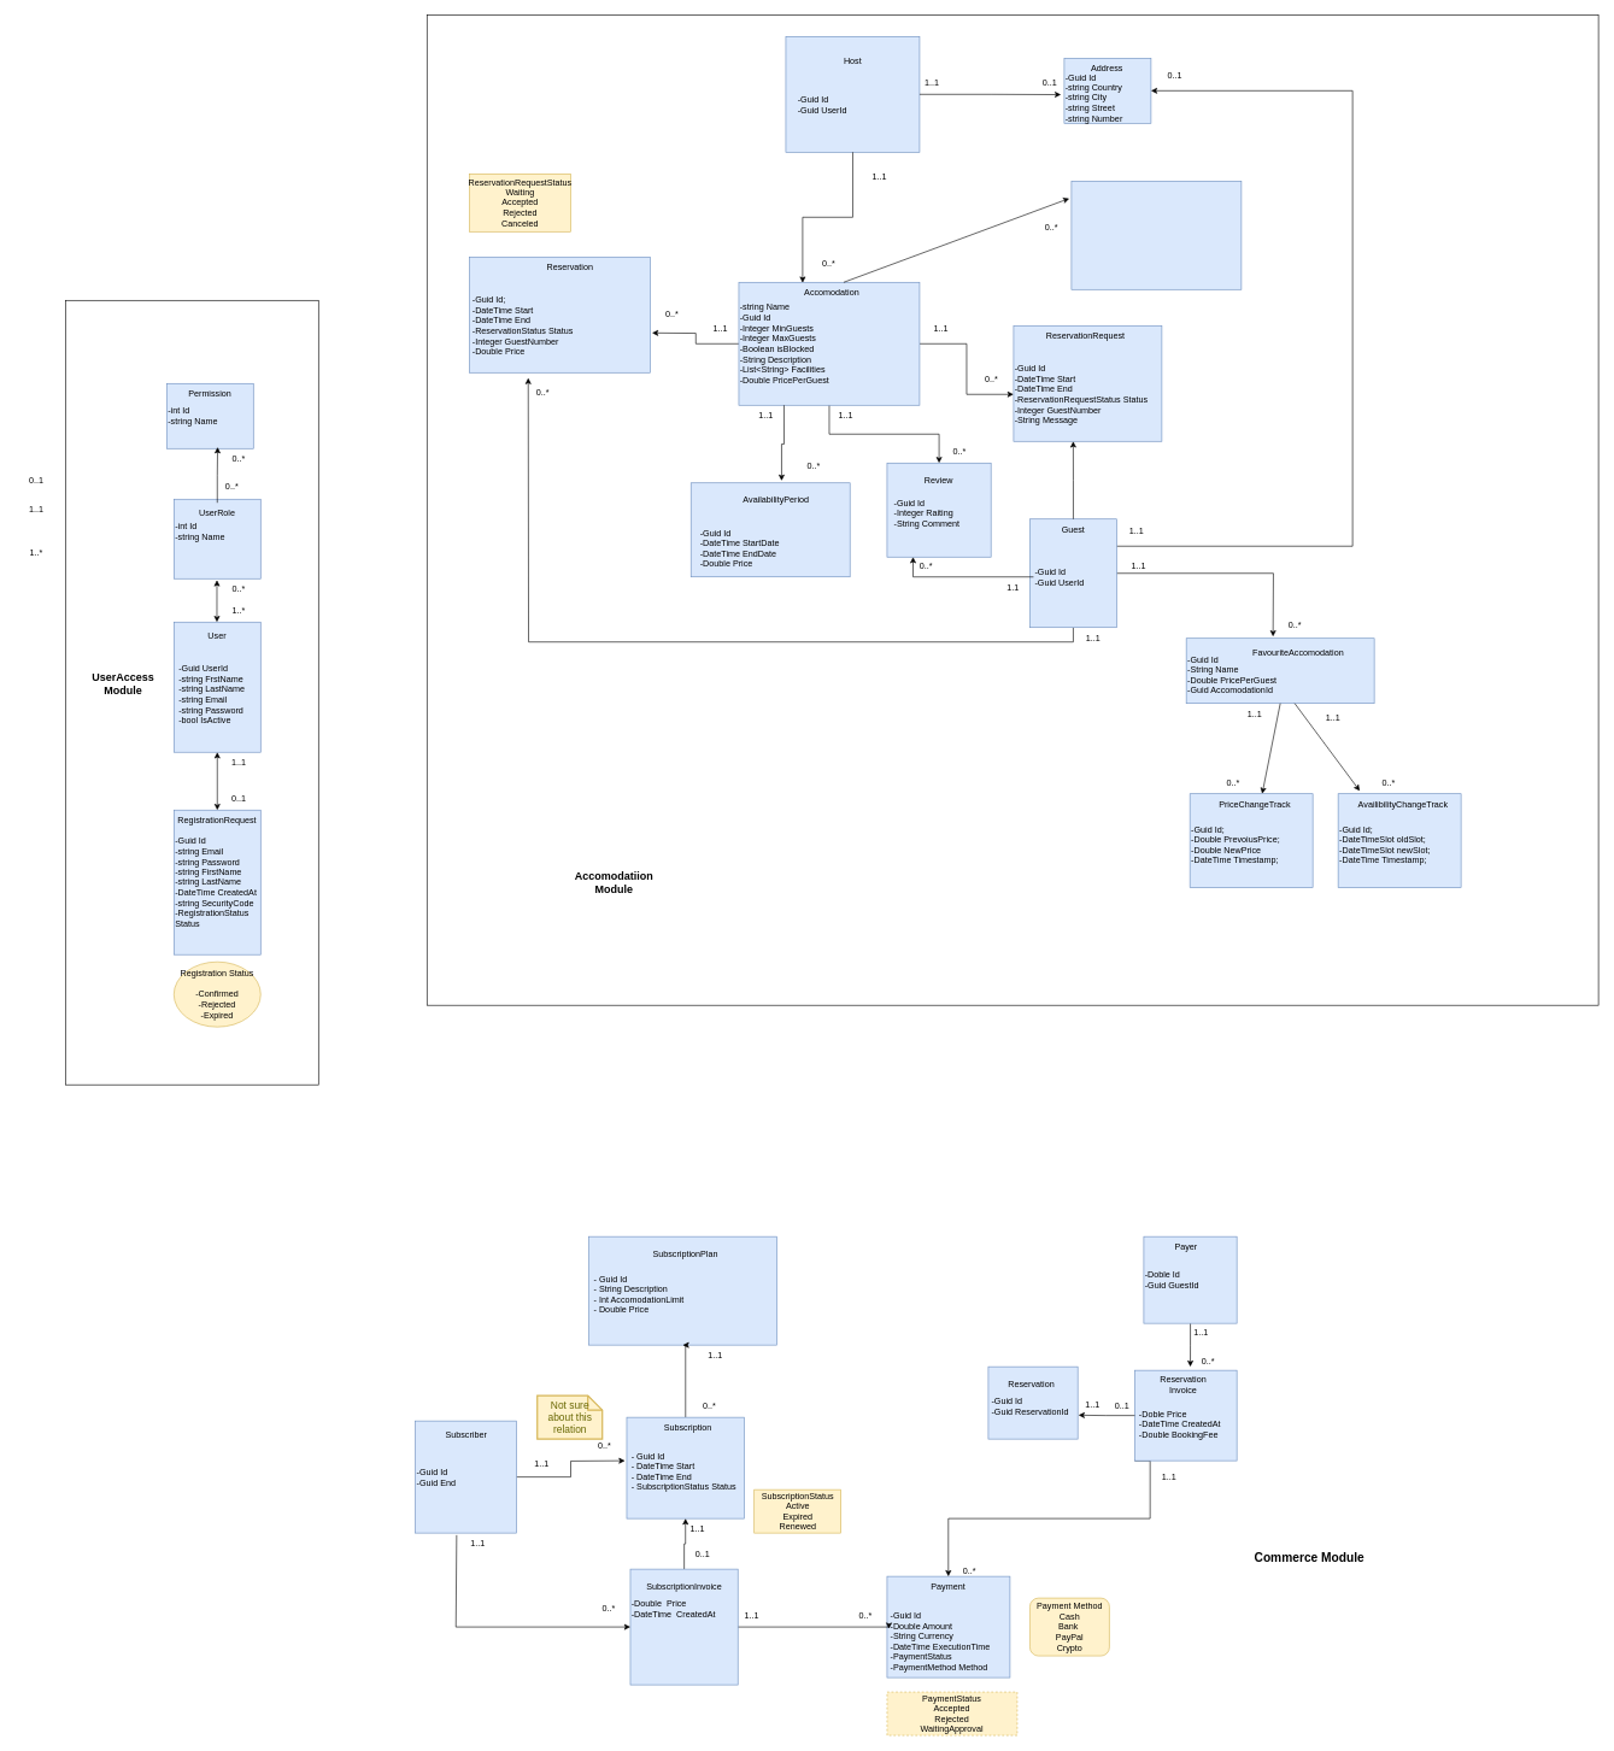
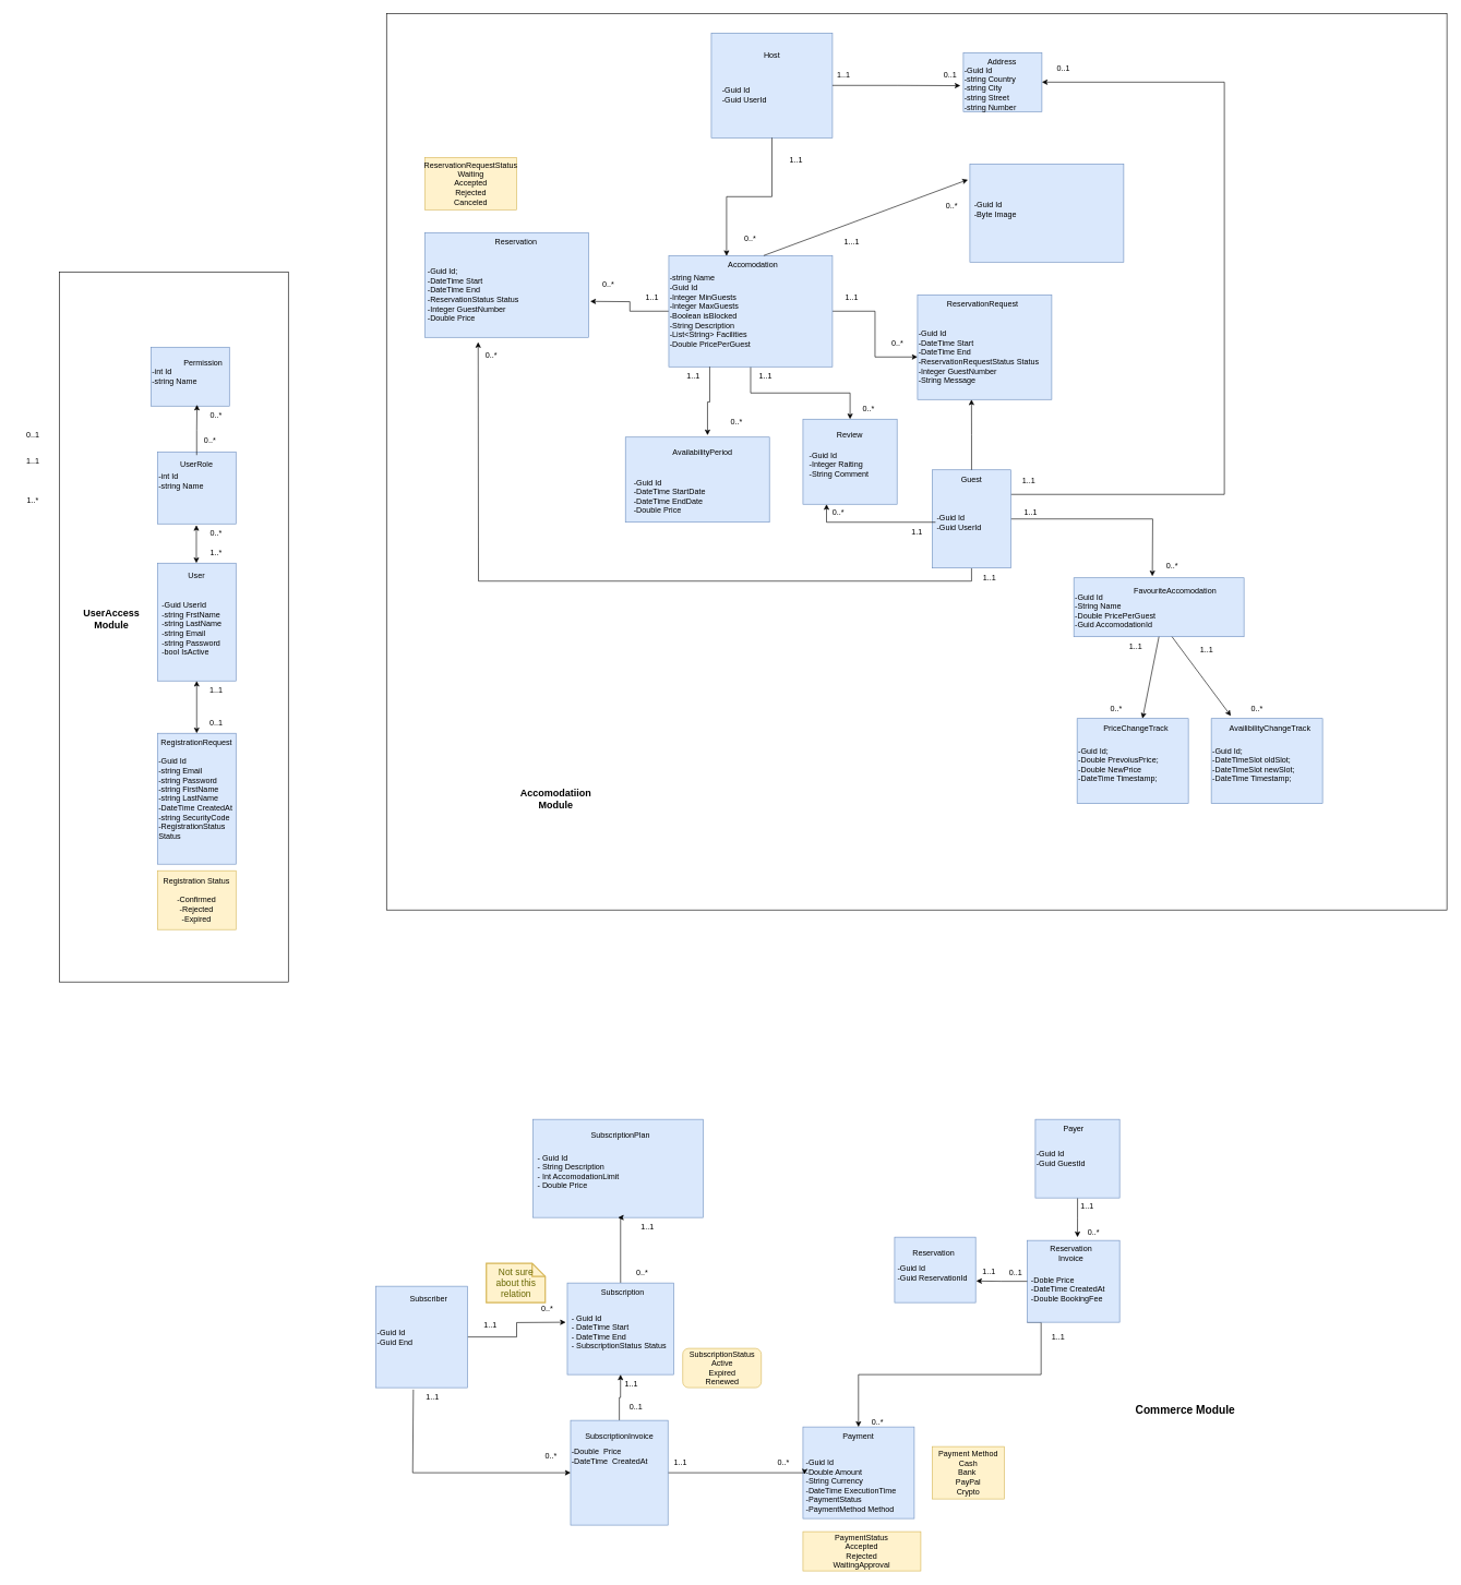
+ <mxCell id="62" value="-Guid Id&lt;br&gt;-Byte Image" style="text;html=1;strokeColor=none;fillColor=none;align=left;verticalAlign=middle;whiteSpace=wrap;rounded=0;" parent="1" vertex="1"><mxGeometry x="1486.25" y="290" width="180" height="60" as="geometry" /></mxCell>
+ <mxCell id="64" value="1...1" style="text;html=1;strokeColor=none;fillColor=none;align=center;verticalAlign=middle;whiteSpace=wrap;rounded=0;" parent="1" vertex="1"><mxGeometry x="1271.25" y="355" width="60" height="30" as="geometry" /></mxCell>
- <mxCell id="105" value="Permission" style="text;html=1;strokeColor=none;fillColor=none;align=center;verticalAlign=middle;whiteSpace=wrap;rounded=0;" parent="1" vertex="1"><mxGeometry x="260" y="530" width="60" height="30" as="geometry" /></mxCell>
+ <mxCell id="105" value="Permission" style="text;html=1;strokeColor=none;fillColor=none;align=center;verticalAlign=middle;whiteSpace=wrap;rounded=0;" parent="1" vertex="1"><mxGeometry x="280" y="540" width="60" height="30" as="geometry" /></mxCell>
- <mxCell id="6" value="Registration Status&lt;br&gt;&lt;br&gt;-Confirmed&lt;br&gt;-Rejected&lt;br&gt;-Expired" style="ellipse;whiteSpace=wrap;html=1;fillColor=#fff2cc;strokeColor=#d6b656;" parent="1" vertex="1"><mxGeometry x="240" y="1330" width="120" height="90" as="geometry" /></mxCell>
+ <mxCell id="6" value="Registration Status&lt;br&gt;&lt;br&gt;-Confirmed&lt;br&gt;-Rejected&lt;br&gt;-Expired" style="rounded=0;whiteSpace=wrap;html=1;fillColor=#fff2cc;strokeColor=#d6b656;" parent="1" vertex="1"><mxGeometry x="240" y="1330" width="120" height="90" as="geometry" /></mxCell>
- <mxCell id="93" value="&lt;div style=&quot;&quot;&gt;&lt;span style=&quot;background-color: initial;&quot;&gt;-Doble Id&lt;/span&gt;&lt;/div&gt;-Guid GuestId&lt;br&gt;" style="rounded=0;whiteSpace=wrap;html=1;fillColor=#dae8fc;strokeColor=#6c8ebf;align=left;" parent="1" vertex="1"><mxGeometry x="1581.25" y="1710" width="128.75" height="120" as="geometry" /></mxCell>
+ <mxCell id="93" value="&lt;div style=&quot;&quot;&gt;&lt;span style=&quot;background-color: initial;&quot;&gt;-Guid Id&lt;/span&gt;&lt;/div&gt;-Guid GuestId&lt;br&gt;" style="rounded=0;whiteSpace=wrap;html=1;fillColor=#dae8fc;strokeColor=#6c8ebf;align=left;" parent="1" vertex="1"><mxGeometry x="1581.25" y="1710" width="128.75" height="120" as="geometry" /></mxCell>
- <mxCell id="83" value="Subscriber" style="text;html=1;strokeColor=none;fillColor=none;align=center;verticalAlign=middle;whiteSpace=wrap;rounded=0;" parent="1" vertex="1"><mxGeometry x="602.5" y="1970" width="82.5" height="30" as="geometry" /></mxCell>
+ <mxCell id="83" value="Subscriber" style="text;html=1;strokeColor=none;fillColor=none;align=center;verticalAlign=middle;whiteSpace=wrap;rounded=0;" parent="1" vertex="1"><mxGeometry x="612.5" y="1970" width="82.5" height="30" as="geometry" /></mxCell>
- <mxCell id="38" value="SubscriptionStatus&lt;br&gt;Active&lt;br&gt;Expired&lt;br&gt;Renewed" style="rounded=0;whiteSpace=wrap;html=1;fillColor=#fff2cc;strokeColor=#d6b656;" parent="1" vertex="1"><mxGeometry x="1042.5" y="2060" width="120" height="60" as="geometry" /></mxCell>
+ <mxCell id="38" value="SubscriptionStatus&lt;br&gt;Active&lt;br&gt;Expired&lt;br&gt;Renewed" style="whiteSpace=wrap;html=1;fillColor=#fff2cc;strokeColor=#d6b656;rounded=1;" parent="1" vertex="1"><mxGeometry x="1042.5" y="2060" width="120" height="60" as="geometry" /></mxCell>
- <mxCell id="132" value="Payment Method&lt;br&gt;Cash&lt;br&gt;Bank&amp;nbsp;&lt;br&gt;PayPal&lt;br&gt;Crypto" style="whiteSpace=wrap;html=1;fillColor=#fff2cc;strokeColor=#d6b656;rounded=1;" vertex="1" parent="1"><mxGeometry x="1423.75" y="2210" width="110" height="80" as="geometry" /></mxCell>
+ <mxCell id="132" value="Payment Method&lt;br&gt;Cash&lt;br&gt;Bank&amp;nbsp;&lt;br&gt;PayPal&lt;br&gt;Crypto" style="rounded=0;whiteSpace=wrap;html=1;fillColor=#fff2cc;strokeColor=#d6b656;" vertex="1" parent="1"><mxGeometry x="1423.75" y="2210" width="110" height="80" as="geometry" /></mxCell>
- <mxCell id="27" value="PaymentStatus&lt;br&gt;Accepted&lt;br&gt;Rejected&lt;br&gt;WaitingApproval" style="rounded=0;whiteSpace=wrap;html=1;fillColor=#fff2cc;strokeColor=#d6b656;dashed=1;" parent="1" vertex="1"><mxGeometry x="1226.25" y="2340" width="180" height="60" as="geometry" /></mxCell>
+ <mxCell id="27" value="PaymentStatus&lt;br&gt;Accepted&lt;br&gt;Rejected&lt;br&gt;WaitingApproval" style="rounded=0;whiteSpace=wrap;html=1;fillColor=#fff2cc;strokeColor=#d6b656;" parent="1" vertex="1"><mxGeometry x="1226.25" y="2340" width="180" height="60" as="geometry" /></mxCell>
